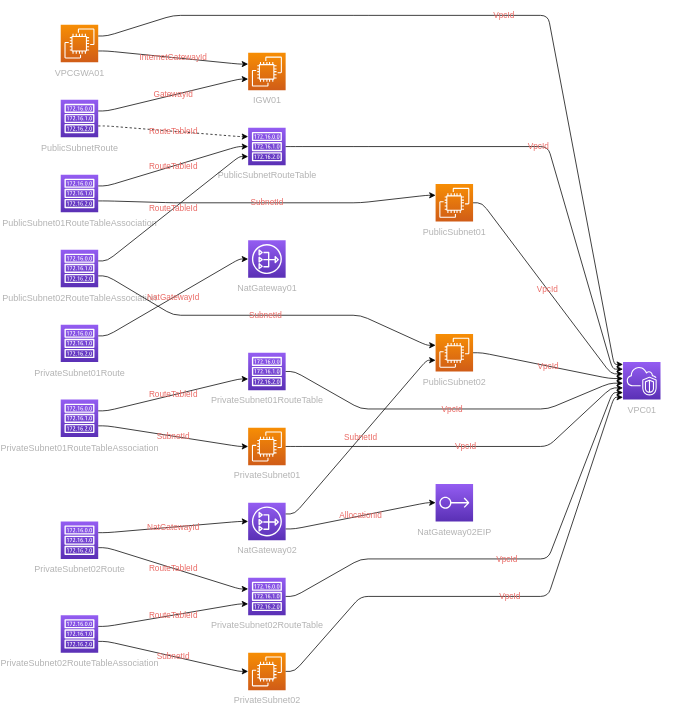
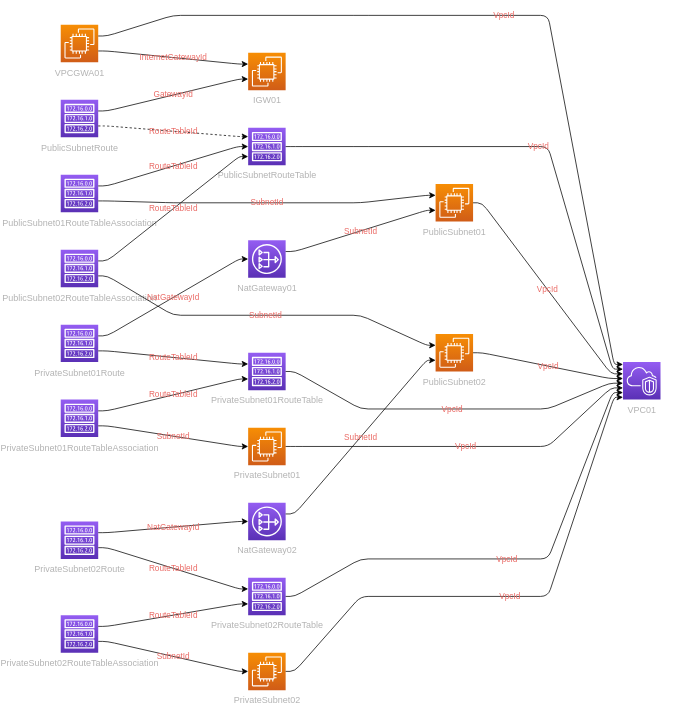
+ <mxCell id="24" value="SubnetId" style="edgeStyle=orthogonalEdgeStyle;rounded=1;orthogonalLoop=1;jettySize=auto;html=1;labelBackgroundColor=none;fontColor=#EA6B66;noEdgeStyle=1;orthogonal=1;" edge="1" parent="1" source="5" target="8"><mxGeometry relative="1" as="geometry"><Array as="points"><mxPoint x="332" y="335" /><mxPoint x="508" y="280" /></Array></mxGeometry></mxCell>
+ <mxCell id="39" value="RouteTableId" style="edgeStyle=orthogonalEdgeStyle;rounded=1;orthogonalLoop=1;jettySize=auto;html=1;labelBackgroundColor=none;fontColor=#EA6B66;noEdgeStyle=1;orthogonal=1;" edge="1" parent="1" source="17" target="16"><mxGeometry relative="1" as="geometry"><Array as="points"><mxPoint x="82" y="467.5" /><mxPoint x="258" y="485" /></Array></mxGeometry></mxCell>
- <mxCell id="7" value="NatGateway02EIP" style="outlineConnect=0;fontColor=#B3B3B3;gradientColor=#945DF2;gradientDirection=north;fillColor=#5A30B5;strokeColor=#ffffff;dashed=0;verticalLabelPosition=bottom;verticalAlign=top;align=center;html=1;fontSize=12;fontStyle=0;aspect=fixed;shape=mxgraph.aws4.resourceIcon;resIcon=mxgraph.aws4.elastic_ip_address;" vertex="1" parent="1"><mxGeometry x="520" y="645" width="50" height="50" as="geometry" /></mxCell>
- <mxCell id="26" value="AllocationId" style="edgeStyle=orthogonalEdgeStyle;rounded=1;orthogonalLoop=1;jettySize=auto;html=1;labelBackgroundColor=none;fontColor=#EA6B66;noEdgeStyle=1;orthogonal=1;" edge="1" parent="1" source="6" target="7"><mxGeometry relative="1" as="geometry"><Array as="points"><mxPoint x="332" y="705" /><mxPoint x="508" y="670" /></Array></mxGeometry></mxCell>
